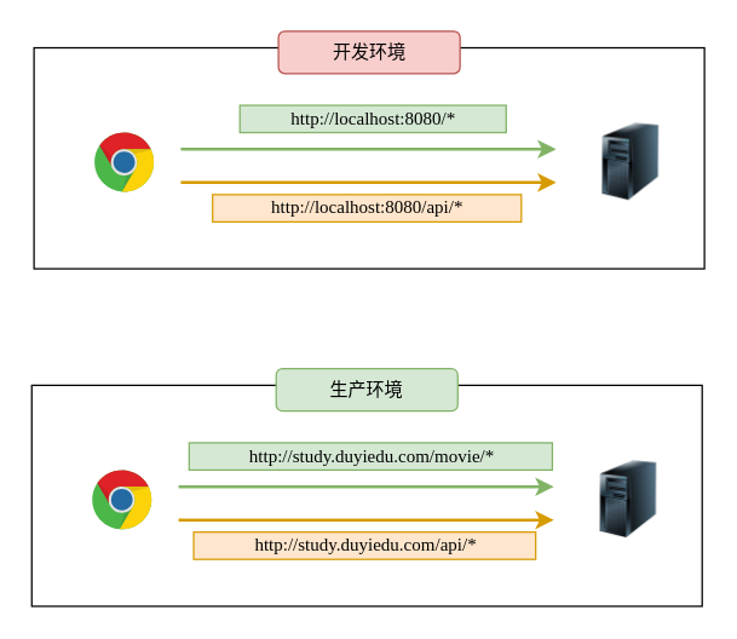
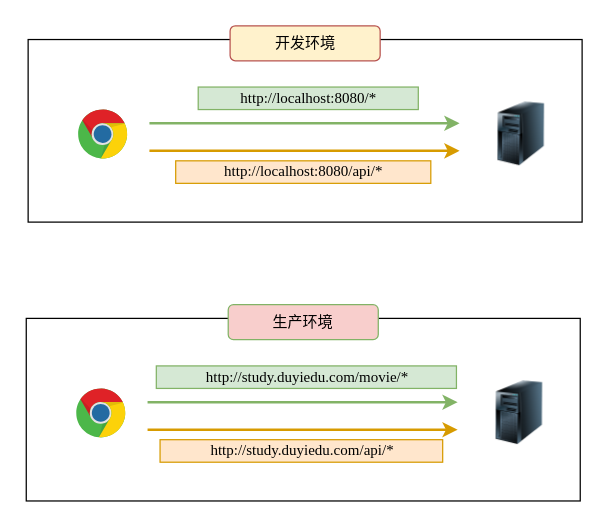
- <mxCell id="9" value="开发环境" style="rounded=1;whiteSpace=wrap;html=1;fillColor=#f8cecc;strokeColor=#b85450;" vertex="1" parent="1"><mxGeometry x="183.5" y="20" width="120" height="28" as="geometry" /></mxCell>
+ <mxCell id="9" value="开发环境" style="rounded=1;whiteSpace=wrap;html=1;fillColor=#fff2cc;strokeColor=#b85450;" vertex="1" parent="1"><mxGeometry x="183.5" y="20" width="120" height="28" as="geometry" /></mxCell>
- <mxCell id="17" value="生产环境" style="rounded=1;whiteSpace=wrap;html=1;fillColor=#d5e8d4;strokeColor=#82b366;" vertex="1" parent="1"><mxGeometry x="182" y="243" width="120" height="28" as="geometry" /></mxCell>
+ <mxCell id="17" value="生产环境" style="rounded=1;whiteSpace=wrap;html=1;fillColor=#f8cecc;strokeColor=#82b366;" vertex="1" parent="1"><mxGeometry x="182" y="243" width="120" height="28" as="geometry" /></mxCell>
